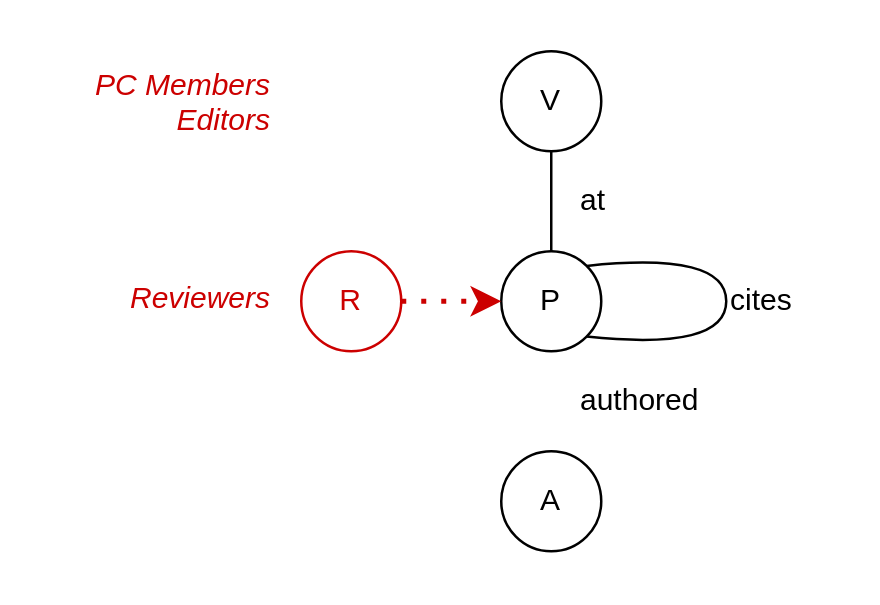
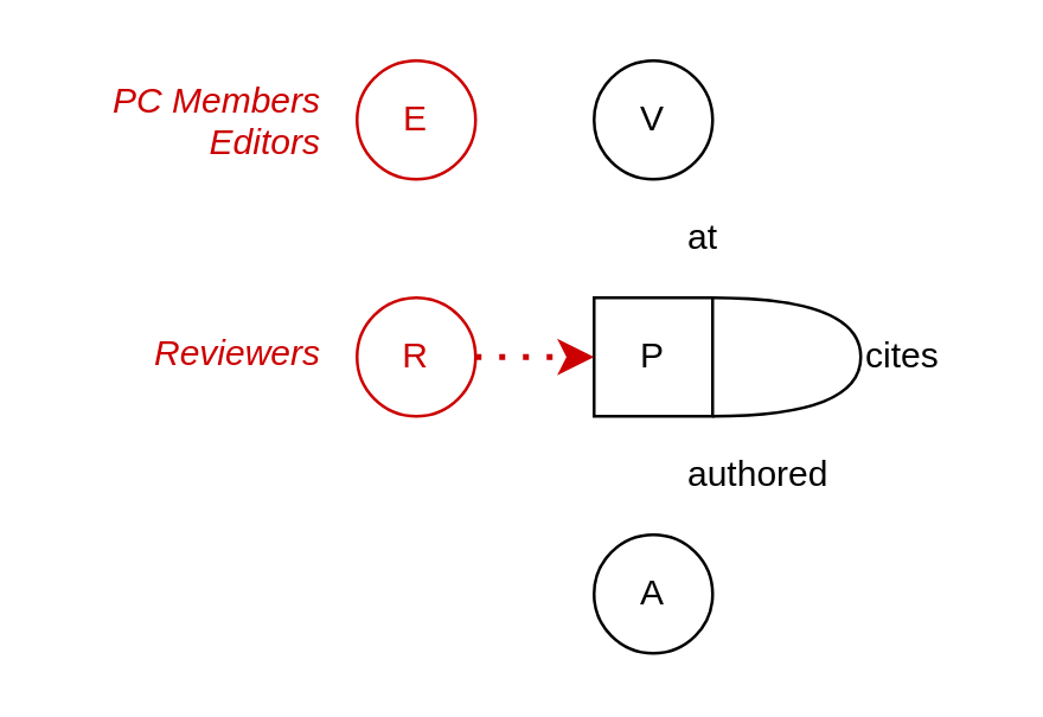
+ <mxCell id="12" value="E" style="ellipse;whiteSpace=wrap;html=1;aspect=fixed;align=center;verticalAlign=middle;fillColor=none;strokeColor=#CC0000;fontColor=#CC0000;" vertex="1" parent="1"><mxGeometry x="120" y="20" width="40" height="40" as="geometry" /></mxCell>
- <mxCell id="8" value="" style="endArrow=none;html=1;exitX=0.5;exitY=0;exitDx=0;exitDy=0;entryX=0.5;entryY=1;entryDx=0;entryDy=0;endFill=0;" parent="1" source="3" target="2" edge="1"><mxGeometry width="50" height="50" relative="1" as="geometry"><mxPoint x="540" y="220" as="sourcePoint" /><mxPoint x="590" y="170" as="targetPoint" /></mxGeometry></mxCell>
- <mxCell id="3" value="P" style="ellipse;whiteSpace=wrap;html=1;aspect=fixed;" parent="1" vertex="1"><mxGeometry x="200" y="100" width="40" height="40" as="geometry" /></mxCell>
+ <mxCell id="3" value="P" style="whiteSpace=wrap;html=1;aspect=fixed;rounded=0;" parent="1" vertex="1"><mxGeometry x="200" y="100" width="40" height="40" as="geometry" /></mxCell>
